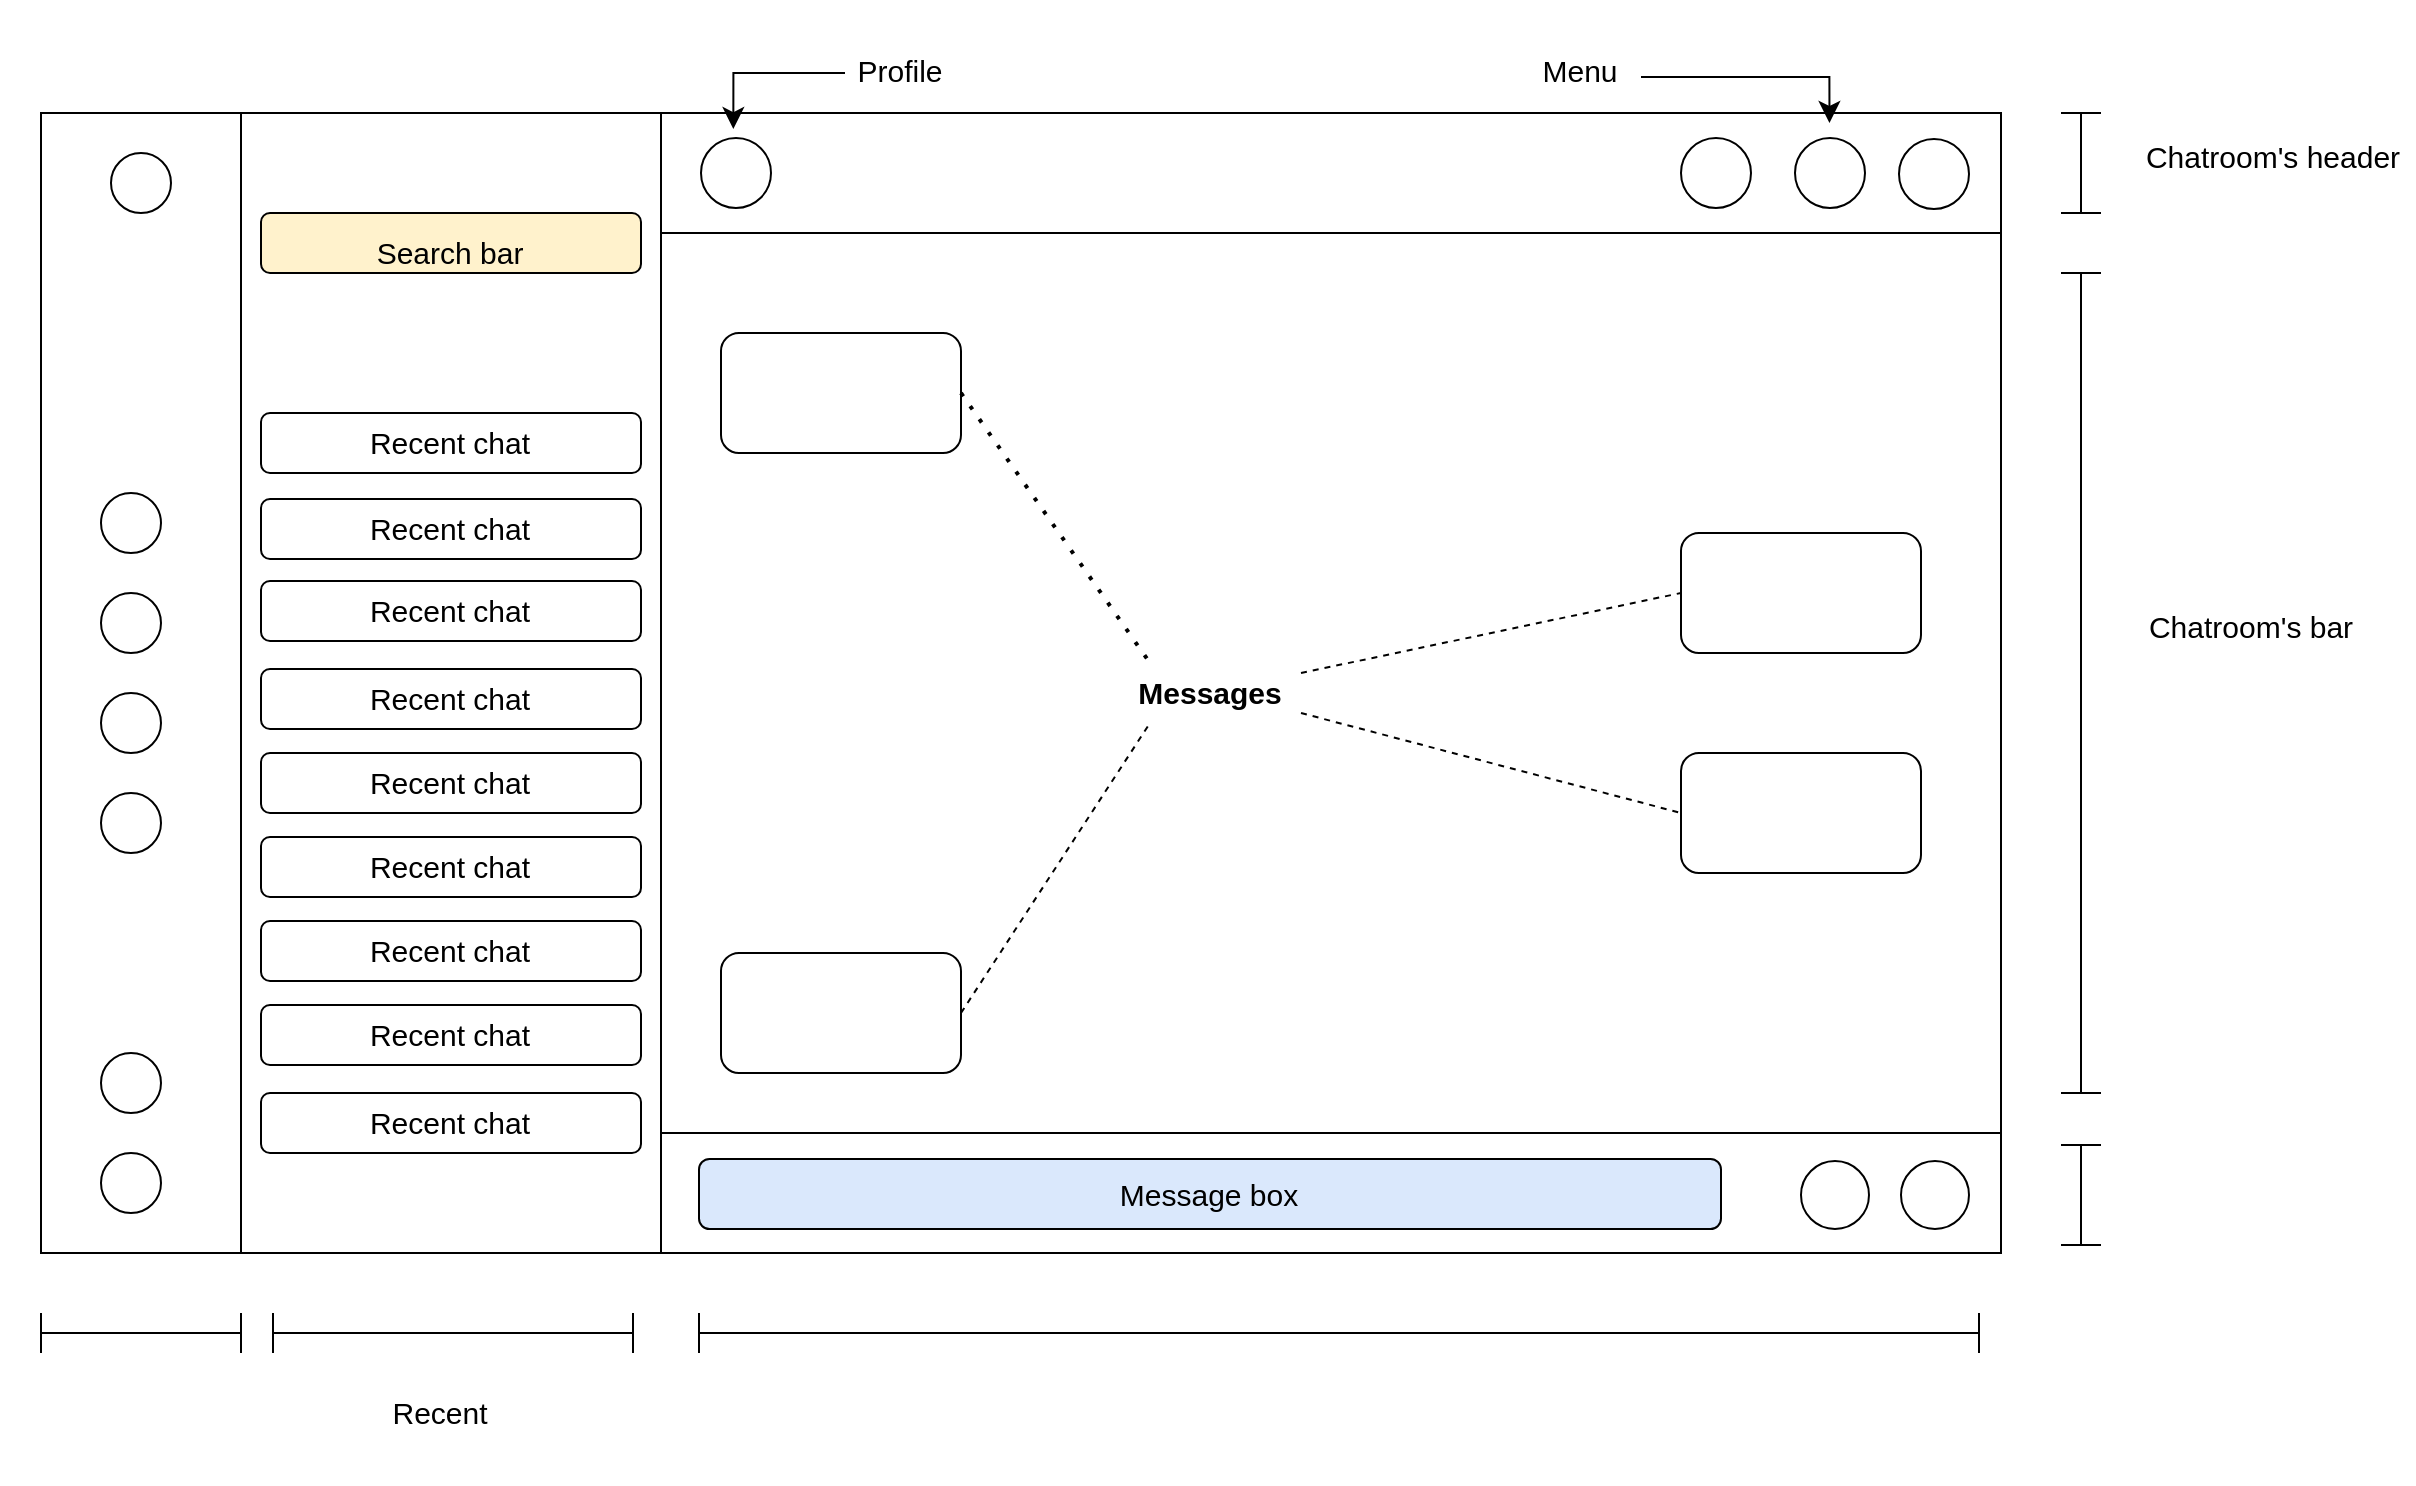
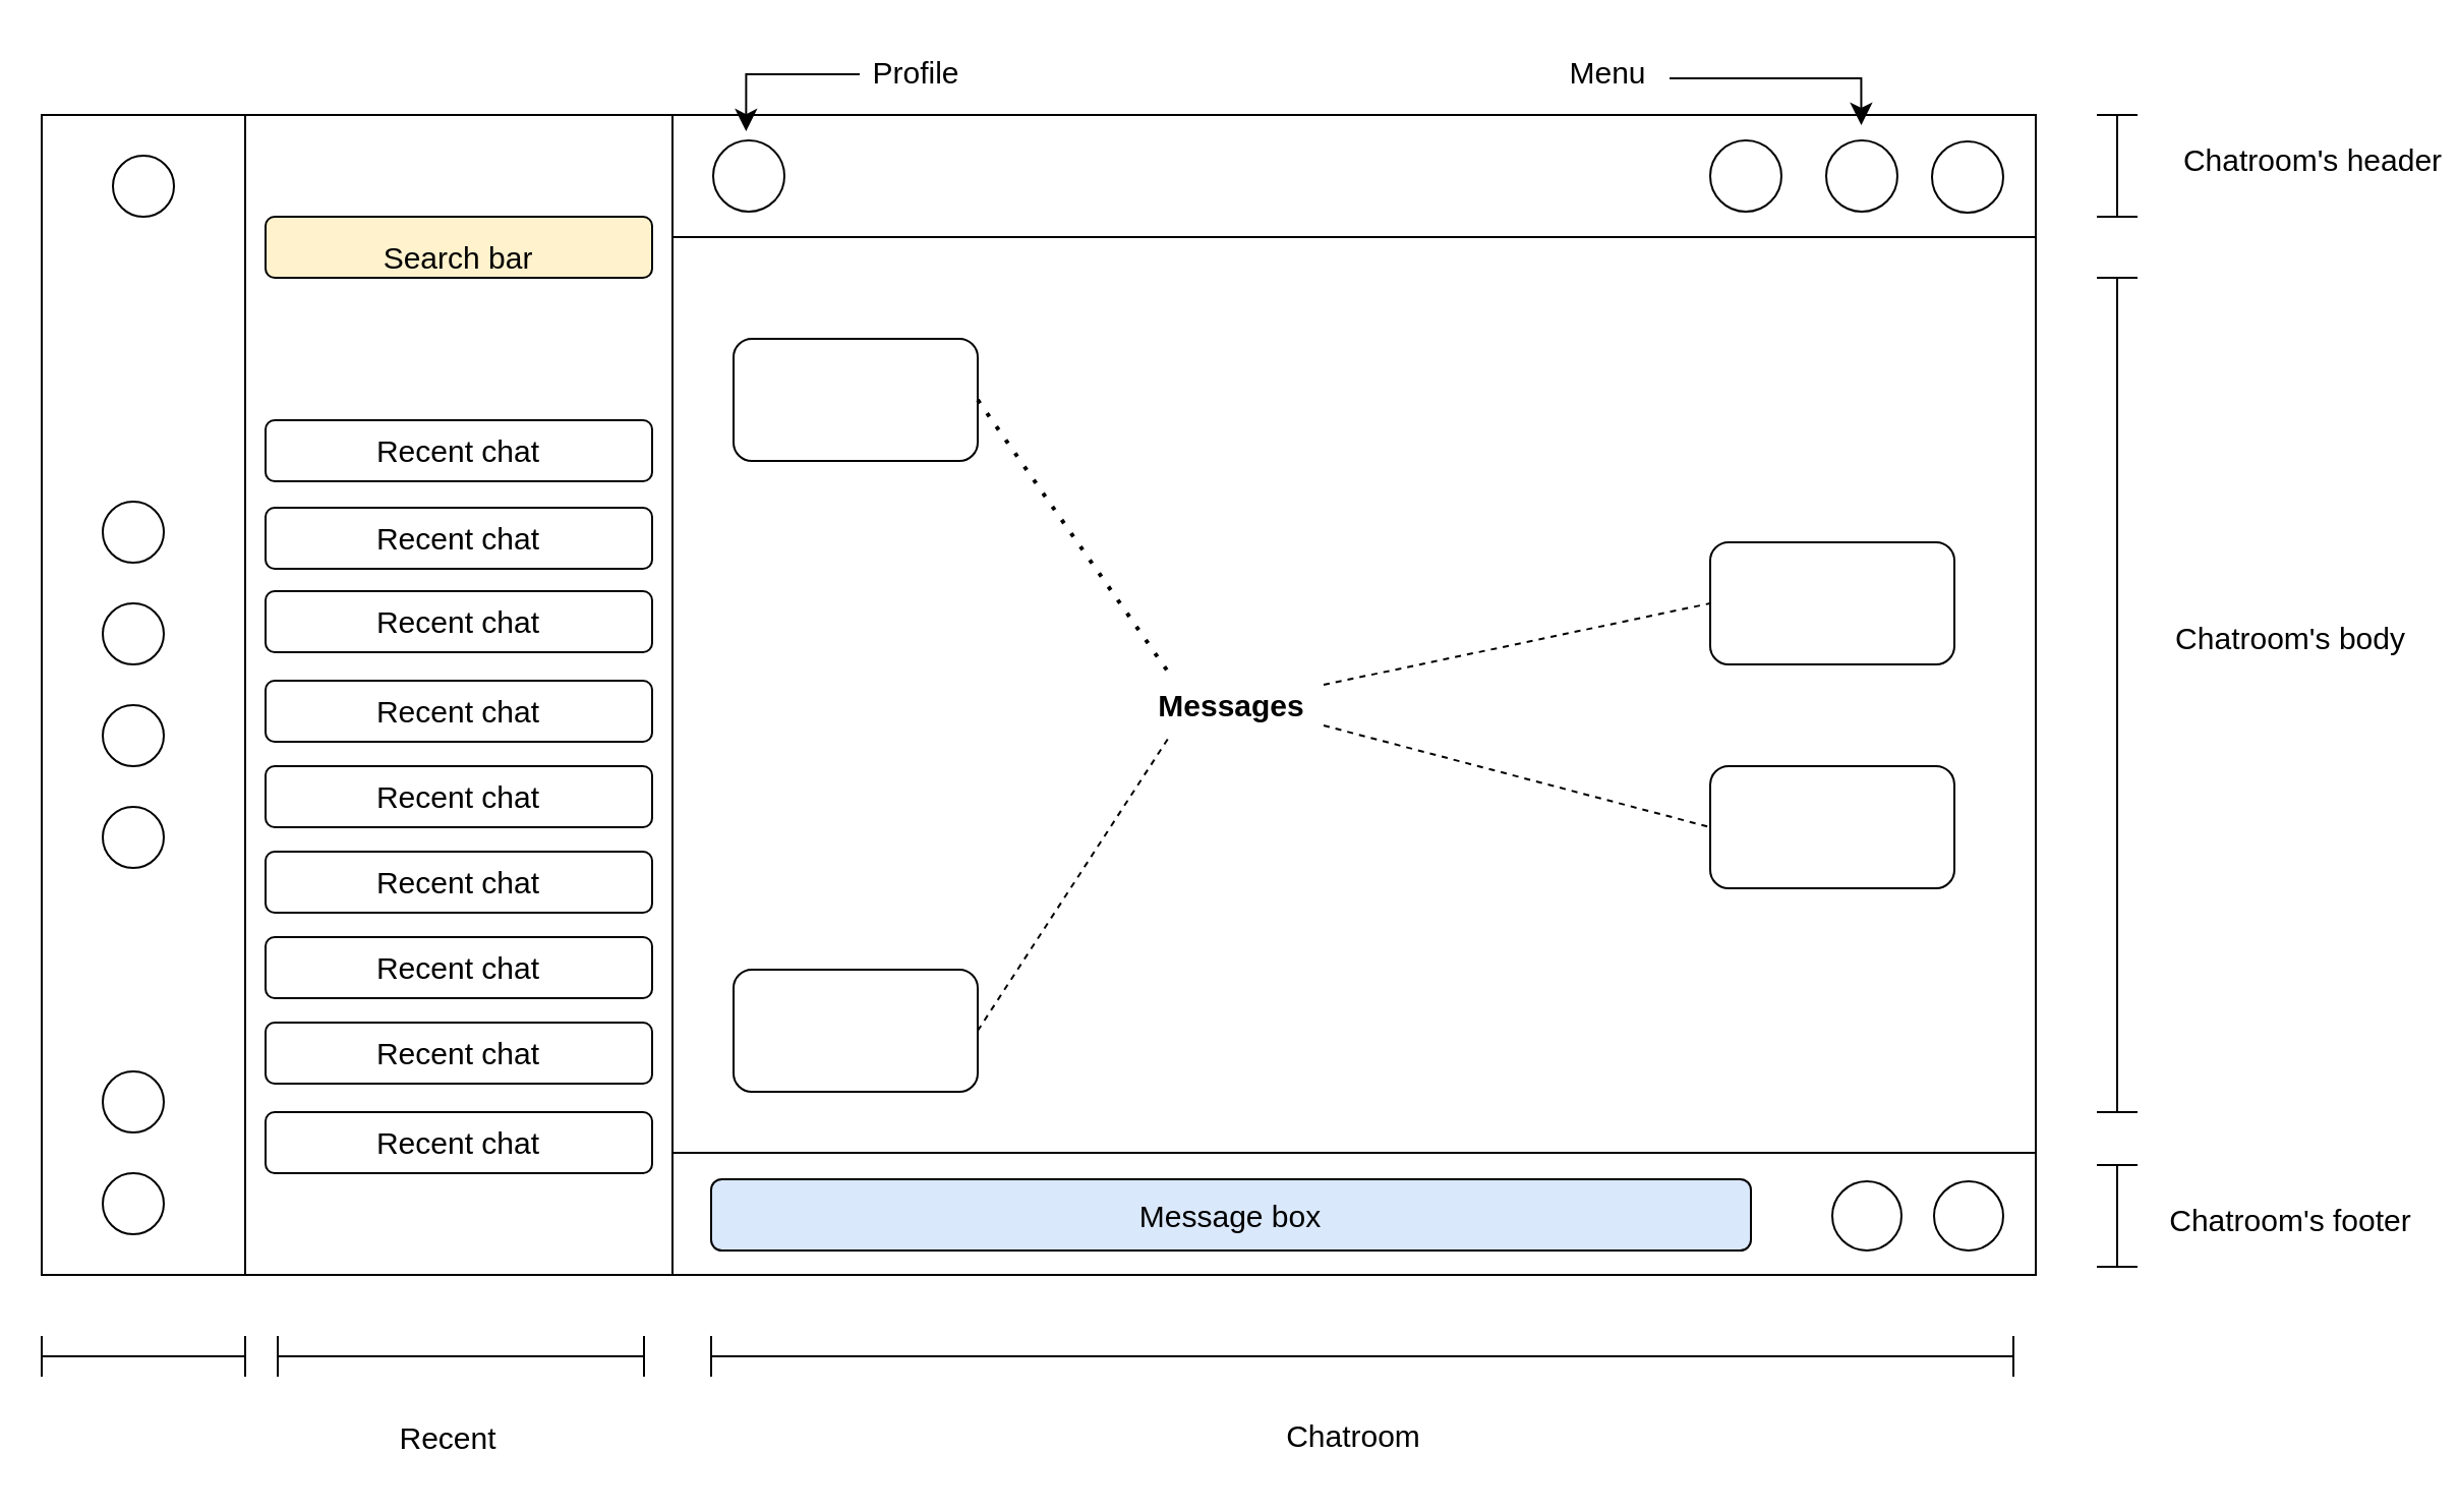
- <mxCell id="33" value="&lt;font style=&quot;font-weight: normal; font-size: 15px;&quot;&gt;Chatroom's bar&lt;/font&gt;" style="text;strokeColor=none;fillColor=none;html=1;fontSize=24;fontStyle=1;verticalAlign=middle;align=center;" vertex="1" parent="1"><mxGeometry x="1075" y="291" width="100" height="40" as="geometry" /></mxCell>
+ <mxCell id="33" value="&lt;font style=&quot;font-weight: normal; font-size: 15px;&quot;&gt;Chatroom's body&lt;/font&gt;" style="text;strokeColor=none;fillColor=none;html=1;fontSize=24;fontStyle=1;verticalAlign=middle;align=center;" vertex="1" parent="1"><mxGeometry x="1075" y="291" width="100" height="40" as="geometry" /></mxCell>
+ <mxCell id="34" value="&lt;font style=&quot;font-weight: normal; font-size: 15px;&quot;&gt;Chatroom's footer&lt;/font&gt;" style="text;strokeColor=none;fillColor=none;html=1;fontSize=24;fontStyle=1;verticalAlign=middle;align=center;" vertex="1" parent="1"><mxGeometry x="1075" y="577" width="100" height="40" as="geometry" /></mxCell>
+ <mxCell id="27" value="Chatroom" style="text;html=1;strokeColor=none;fillColor=none;align=center;verticalAlign=middle;whiteSpace=wrap;rounded=0;fontSize=15;" vertex="1" parent="1"><mxGeometry x="625" y="690" width="80" height="30" as="geometry" /></mxCell>
